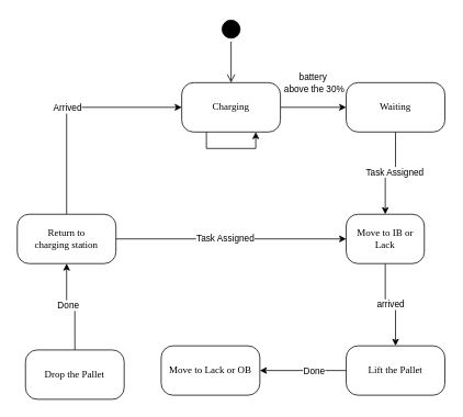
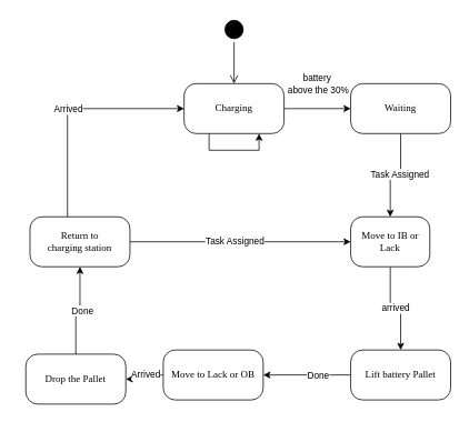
- <mxCell id="26" value="Return to&lt;div&gt;charging station&lt;/div&gt;" style="whiteSpace=wrap;html=1;fontFamily=Verdana;fillColor=#FFFFFF;strokeColor=#000000;fontColor=#000000;rounded=1;arcSize=24;shadow=0;comic=0;labelBackgroundColor=none;flipV=1;direction=west;" vertex="1" parent="1"><mxGeometry x="20" y="260" width="120" height="60" as="geometry" /></mxCell>
+ <mxCell id="26" value="Return to&lt;div&gt;charging station&lt;/div&gt;" style="whiteSpace=wrap;html=1;fontFamily=Verdana;fillColor=#FFFFFF;strokeColor=#000000;fontColor=#000000;rounded=1;arcSize=24;shadow=0;comic=0;labelBackgroundColor=none;flipV=1;direction=west;" vertex="1" parent="1"><mxGeometry x="35" y="260" width="120" height="60" as="geometry" /></mxCell>
+ <mxCell id="16" value="" style="edgeStyle=orthogonalEdgeStyle;rounded=0;orthogonalLoop=1;jettySize=auto;html=1;" edge="1" parent="1" source="18" target="21"><mxGeometry relative="1" as="geometry" /></mxCell>
+ <mxCell id="17" value="Arrived" style="edgeLabel;html=1;align=center;verticalAlign=middle;resizable=0;points=[];" vertex="1" connectable="0" parent="16"><mxGeometry x="-0.12" y="-1" relative="1" as="geometry"><mxPoint as="offset" /></mxGeometry></mxCell>
- <mxCell id="15" value="Lift the Pallet" style="whiteSpace=wrap;html=1;fontFamily=Verdana;fillColor=#FFFFFF;strokeColor=#000000;fontColor=#000000;rounded=1;arcSize=24;shadow=0;comic=0;labelBackgroundColor=none;flipV=0;direction=west;" vertex="1" parent="1"><mxGeometry x="420" y="420" width="120" height="60" as="geometry" /></mxCell>
+ <mxCell id="15" value="Lift battery Pallet" style="whiteSpace=wrap;html=1;fontFamily=Verdana;fillColor=#FFFFFF;strokeColor=#000000;fontColor=#000000;rounded=1;arcSize=24;shadow=0;comic=0;labelBackgroundColor=none;flipV=0;direction=west;" vertex="1" parent="1"><mxGeometry x="420" y="420" width="120" height="60" as="geometry" /></mxCell>
